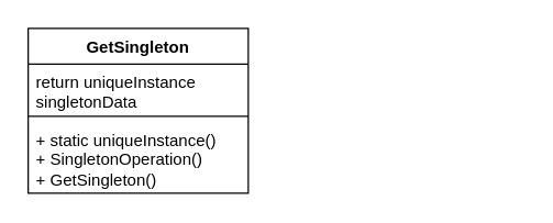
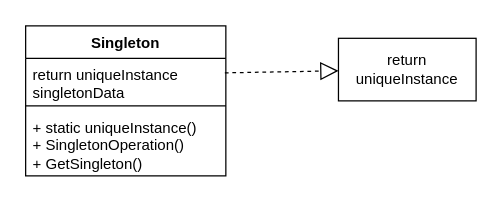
- <mxCell id="2" value="GetSingleton" style="swimlane;fontStyle=1;align=center;verticalAlign=top;childLayout=stackLayout;horizontal=1;startSize=26;horizontalStack=0;resizeParent=1;resizeParentMax=0;resizeLast=0;collapsible=1;marginBottom=0;whiteSpace=wrap;html=1;" vertex="1" parent="1"><mxGeometry x="20" y="20" width="160" height="120" as="geometry" /></mxCell>
+ <mxCell id="2" value="Singleton" style="swimlane;fontStyle=1;align=center;verticalAlign=top;childLayout=stackLayout;horizontal=1;startSize=26;horizontalStack=0;resizeParent=1;resizeParentMax=0;resizeLast=0;collapsible=1;marginBottom=0;whiteSpace=wrap;html=1;" vertex="1" parent="1"><mxGeometry x="20" y="20" width="160" height="120" as="geometry" /></mxCell>
+ <mxCell id="7" value="return uniqueInstance" style="html=1;whiteSpace=wrap;" vertex="1" parent="1"><mxGeometry x="270" y="30" width="110" height="50" as="geometry" /></mxCell>
+ <mxCell id="6" value="" style="endArrow=block;dashed=1;endFill=0;endSize=12;html=1;rounded=0;exitX=0.995;exitY=0.341;exitDx=0;exitDy=0;exitPerimeter=0;" edge="1" parent="1" source="3" target="7"><mxGeometry width="160" relative="1" as="geometry"><mxPoint x="190" y="140" as="sourcePoint" /><mxPoint x="320" y="70" as="targetPoint" /></mxGeometry></mxCell>
